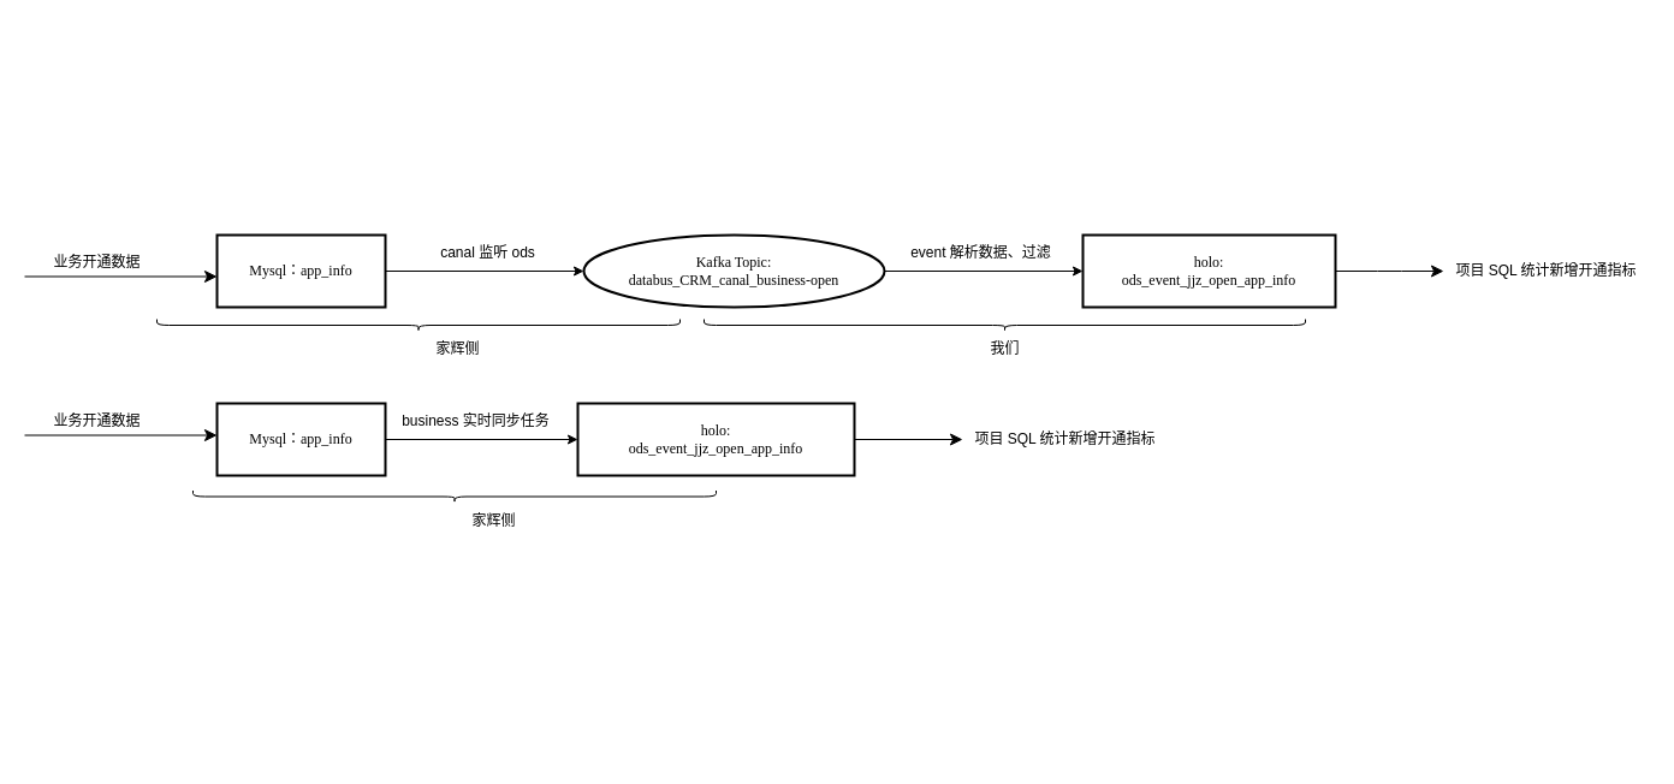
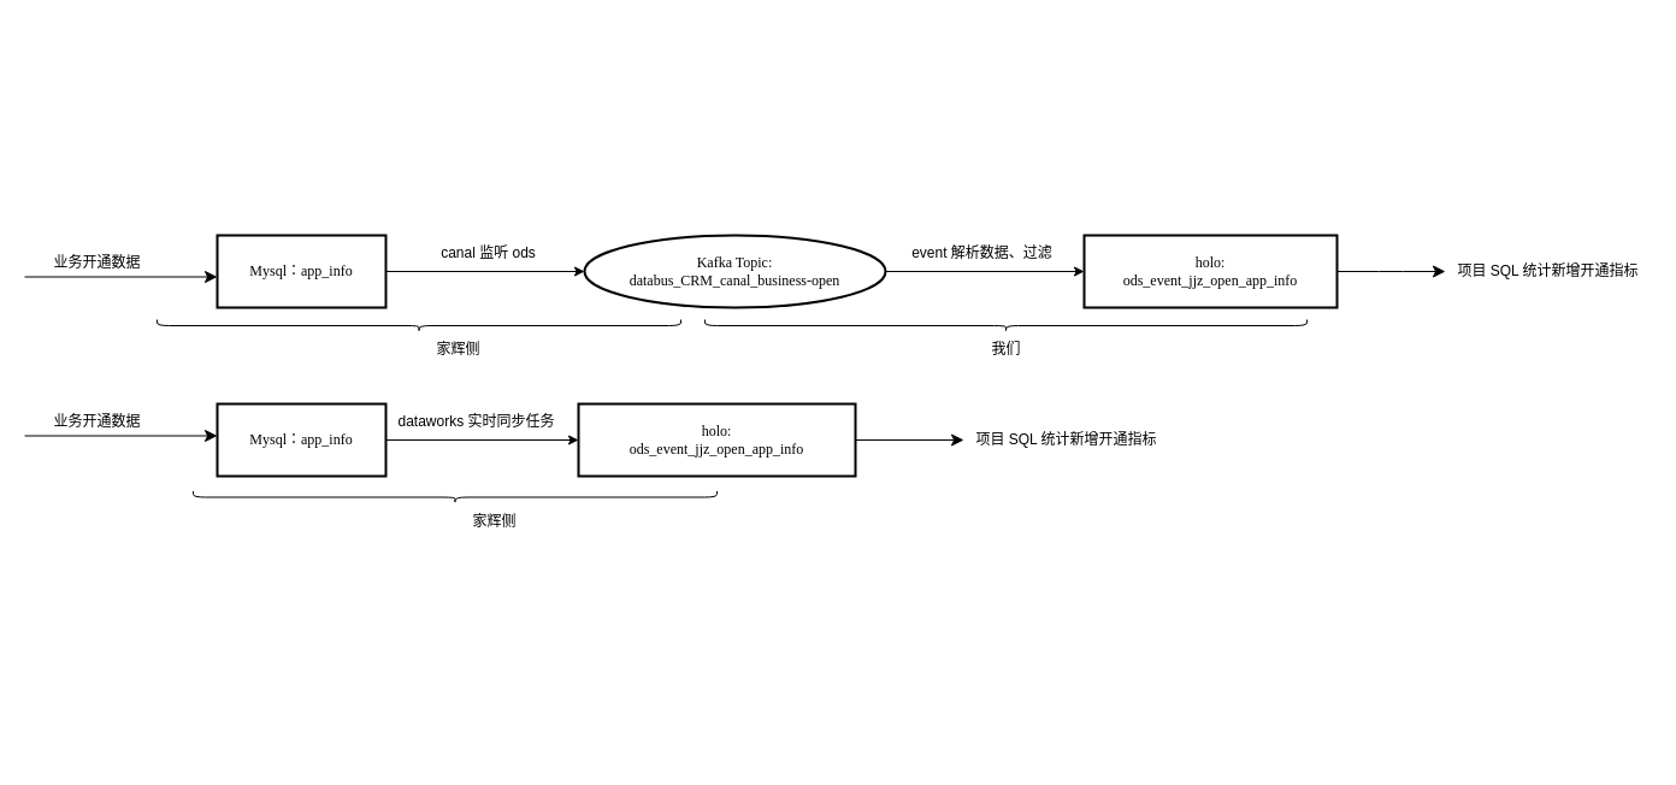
- <mxCell id="22" value="business 实时同步任务" style="text;html=1;align=center;verticalAlign=middle;resizable=0;points=[];autosize=1;strokeColor=none;fillColor=none;" vertex="1" parent="1"><mxGeometry x="320" y="335" width="150" height="30" as="geometry" /></mxCell>
+ <mxCell id="22" value="dataworks 实时同步任务" style="text;html=1;align=center;verticalAlign=middle;resizable=0;points=[];autosize=1;strokeColor=none;fillColor=none;" vertex="1" parent="1"><mxGeometry x="320" y="335" width="150" height="30" as="geometry" /></mxCell>
